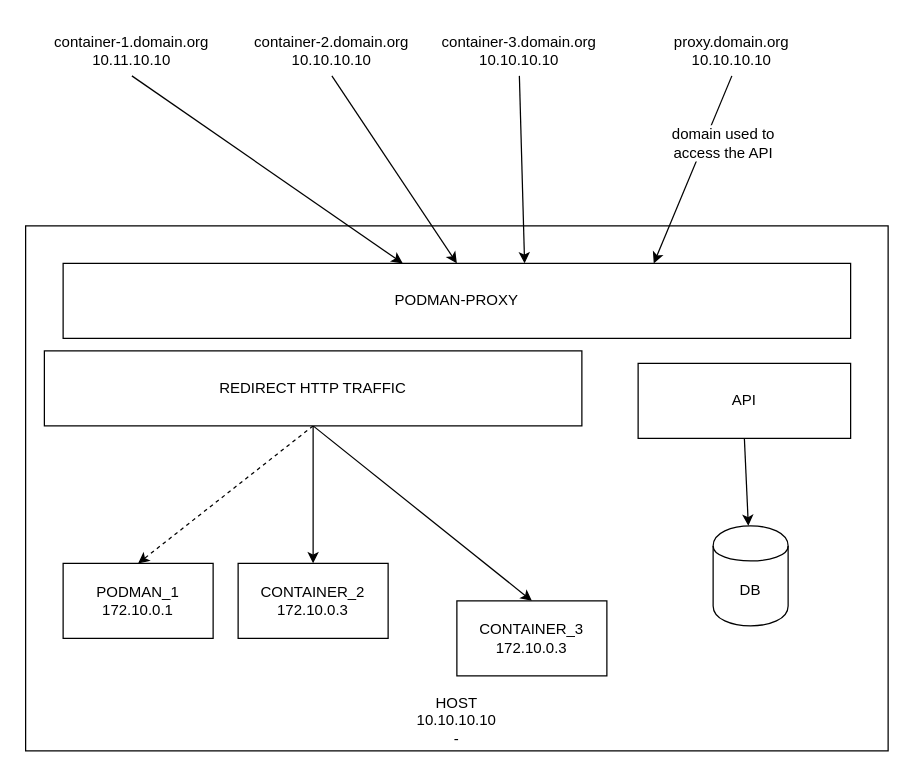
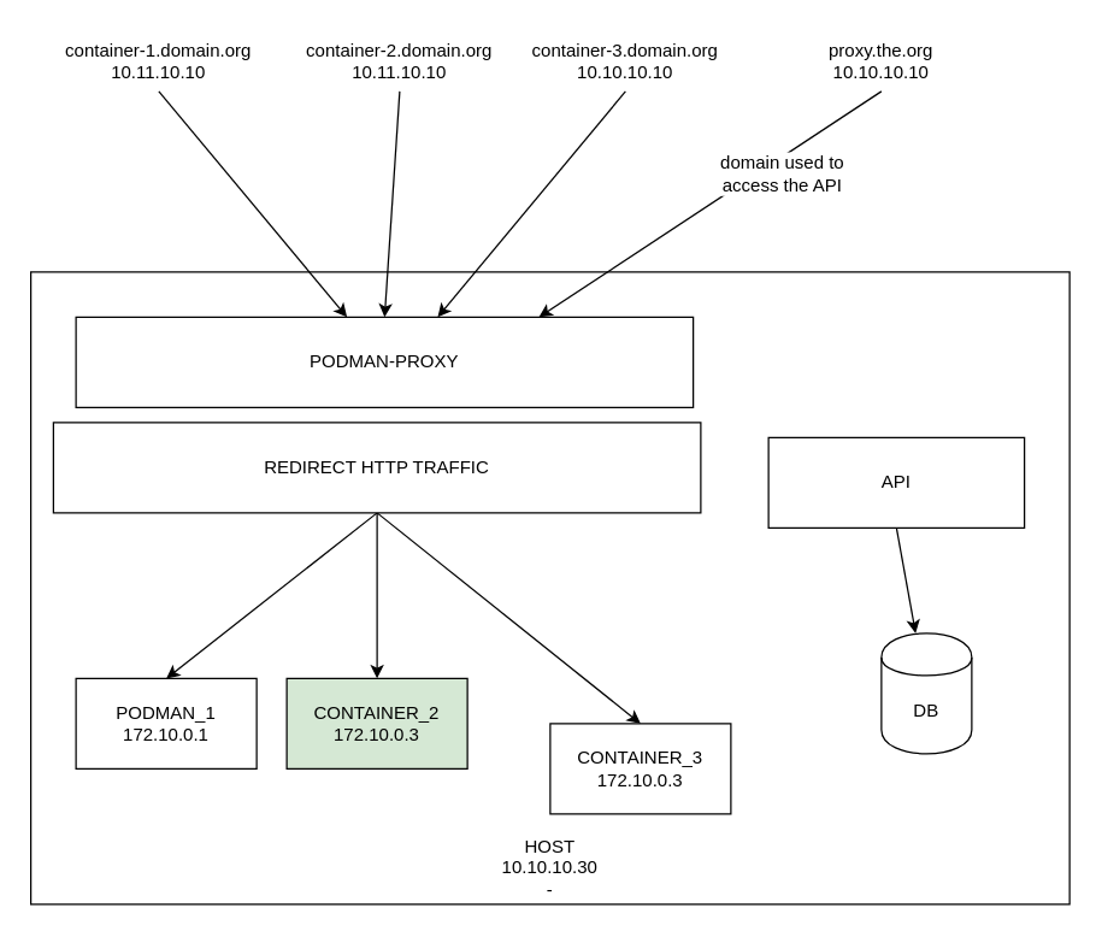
- <mxCell id="20" value="container-2.domain.org&lt;br&gt;10.10.10.10" style="text;html=1;strokeColor=none;fillColor=none;align=center;verticalAlign=middle;whiteSpace=wrap;rounded=0;" vertex="1" parent="1"><mxGeometry x="200" y="20" width="130" height="40" as="geometry" /></mxCell>
+ <mxCell id="20" value="container-2.domain.org&lt;br&gt;10.11.10.10" style="text;html=1;strokeColor=none;fillColor=none;align=center;verticalAlign=middle;whiteSpace=wrap;rounded=0;" vertex="1" parent="1"><mxGeometry x="200" y="20" width="130" height="40" as="geometry" /></mxCell>
- <mxCell id="14" value="proxy.domain.org&lt;br&gt;10.10.10.10" style="text;html=1;strokeColor=none;fillColor=none;align=center;verticalAlign=middle;whiteSpace=wrap;rounded=0;" vertex="1" parent="1"><mxGeometry x="520" y="20" width="130" height="40" as="geometry" /></mxCell>
+ <mxCell id="14" value="proxy.the.org&lt;br&gt;10.10.10.10" style="text;html=1;strokeColor=none;fillColor=none;align=center;verticalAlign=middle;whiteSpace=wrap;rounded=0;" vertex="1" parent="1"><mxGeometry x="520" y="20" width="130" height="40" as="geometry" /></mxCell>
- <mxCell id="3" value="PODMAN-PROXY" style="rounded=0;whiteSpace=wrap;html=1;" vertex="1" parent="1"><mxGeometry x="50" y="210" width="630" height="60" as="geometry" /></mxCell>
+ <mxCell id="3" value="PODMAN-PROXY" style="rounded=0;whiteSpace=wrap;html=1;" vertex="1" parent="1"><mxGeometry x="50" y="210" width="410" height="60" as="geometry" /></mxCell>
- <mxCell id="6" style="edgeStyle=none;rounded=0;orthogonalLoop=1;jettySize=auto;html=1;exitX=0.5;exitY=1;exitDx=0;exitDy=0;entryX=0.5;entryY=0;entryDx=0;entryDy=0;dashed=1;" edge="1" parent="1" source="9" target="5"><mxGeometry relative="1" as="geometry" /></mxCell>
+ <mxCell id="6" style="edgeStyle=none;rounded=0;orthogonalLoop=1;jettySize=auto;html=1;exitX=0.5;exitY=1;exitDx=0;exitDy=0;entryX=0.5;entryY=0;entryDx=0;entryDy=0;" edge="1" parent="1" source="9" target="5"><mxGeometry relative="1" as="geometry" /></mxCell>
- <mxCell id="4" value="DB" style="shape=cylinder;whiteSpace=wrap;html=1;boundedLbl=1;backgroundOutline=1;" vertex="1" parent="1"><mxGeometry x="570" y="420" width="60" height="80" as="geometry" /></mxCell>
+ <mxCell id="4" value="DB" style="shape=cylinder;whiteSpace=wrap;html=1;boundedLbl=1;backgroundOutline=1;" vertex="1" parent="1"><mxGeometry x="585" y="420" width="60" height="80" as="geometry" /></mxCell>
- <mxCell id="15" value="CONTAINER_2&lt;br&gt;172.10.0.3" style="rounded=0;whiteSpace=wrap;html=1;" vertex="1" parent="1"><mxGeometry x="190" y="450" width="120" height="60" as="geometry" /></mxCell>
+ <mxCell id="15" value="CONTAINER_2&lt;br&gt;172.10.0.3" style="rounded=0;whiteSpace=wrap;html=1;fillColor=#d5e8d4;" vertex="1" parent="1"><mxGeometry x="190" y="450" width="120" height="60" as="geometry" /></mxCell>
- <mxCell id="2" value="HOST&lt;br&gt;10.10.10.10&lt;br&gt;-" style="rounded=0;whiteSpace=wrap;html=1;verticalAlign=bottom;" vertex="1" parent="1"><mxGeometry x="20" y="180" width="690" height="420" as="geometry" /></mxCell>
+ <mxCell id="2" value="HOST&lt;br&gt;10.10.10.30&lt;br&gt;-" style="rounded=0;whiteSpace=wrap;html=1;verticalAlign=bottom;" vertex="1" parent="1"><mxGeometry x="20" y="180" width="690" height="420" as="geometry" /></mxCell>
